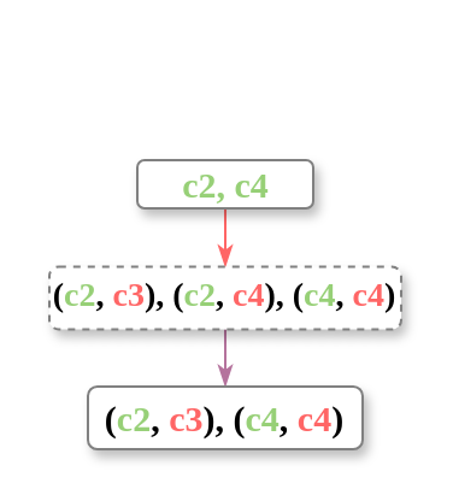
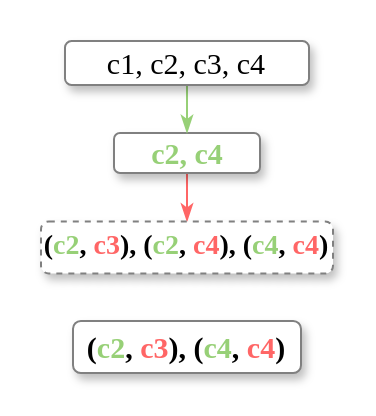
+ <mxCell id="5" value="&lt;font style=&quot;font-size: 15px&quot; face=&quot;Times New Roman&quot;&gt;c1, c2, c3, c4&lt;/font&gt;" style="rounded=1;whiteSpace=wrap;html=1;strokeWidth=1;perimeterSpacing=0;shadow=1;sketch=0;glass=0;strokeColor=#808080;" parent="1" vertex="1"><mxGeometry x="32" width="122" height="22" as="geometry" y="20" /></mxCell>
+ <mxCell id="4" style="edgeStyle=orthogonalEdgeStyle;rounded=0;orthogonalLoop=1;jettySize=auto;html=1;strokeColor=#97D077;endArrow=classicThin;endFill=1;" parent="1" source="5" target="3" edge="1"><mxGeometry relative="1" as="geometry" /></mxCell>
- <mxCell id="6" style="edgeStyle=orthogonalEdgeStyle;rounded=0;orthogonalLoop=1;jettySize=auto;html=1;strokeColor=#B5739D;endArrow=classicThin;endFill=1;" parent="1" source="7" target="8" edge="1"><mxGeometry relative="1" as="geometry" /></mxCell>
